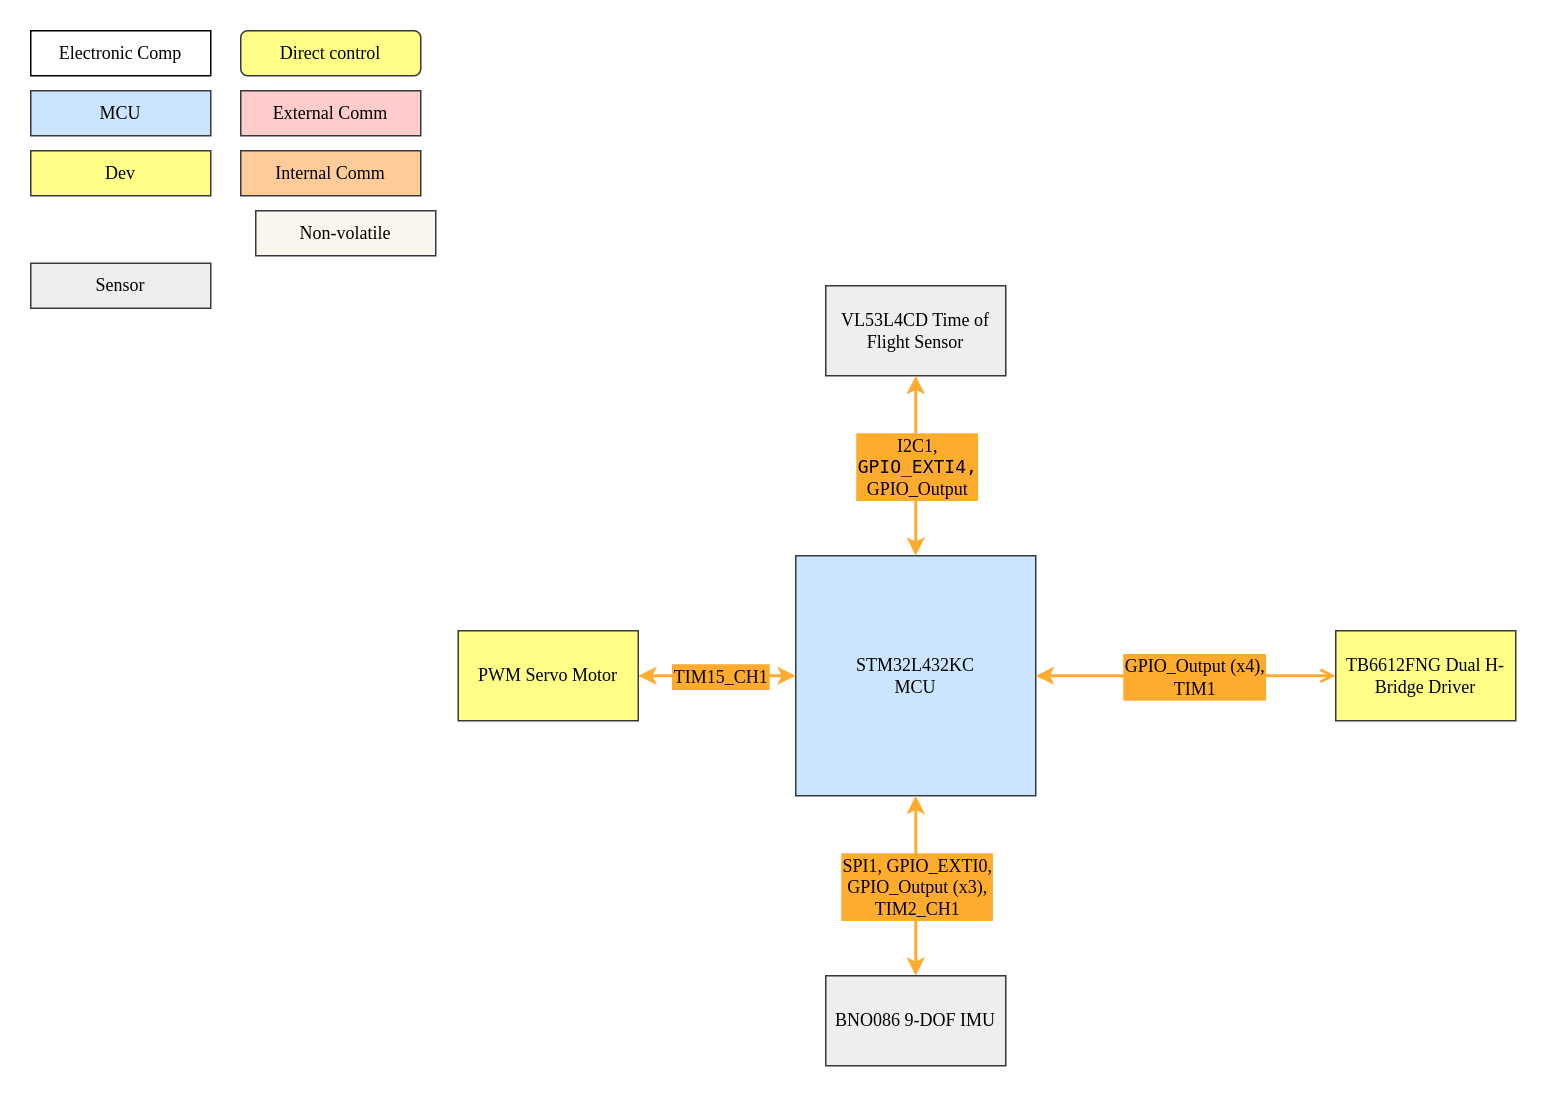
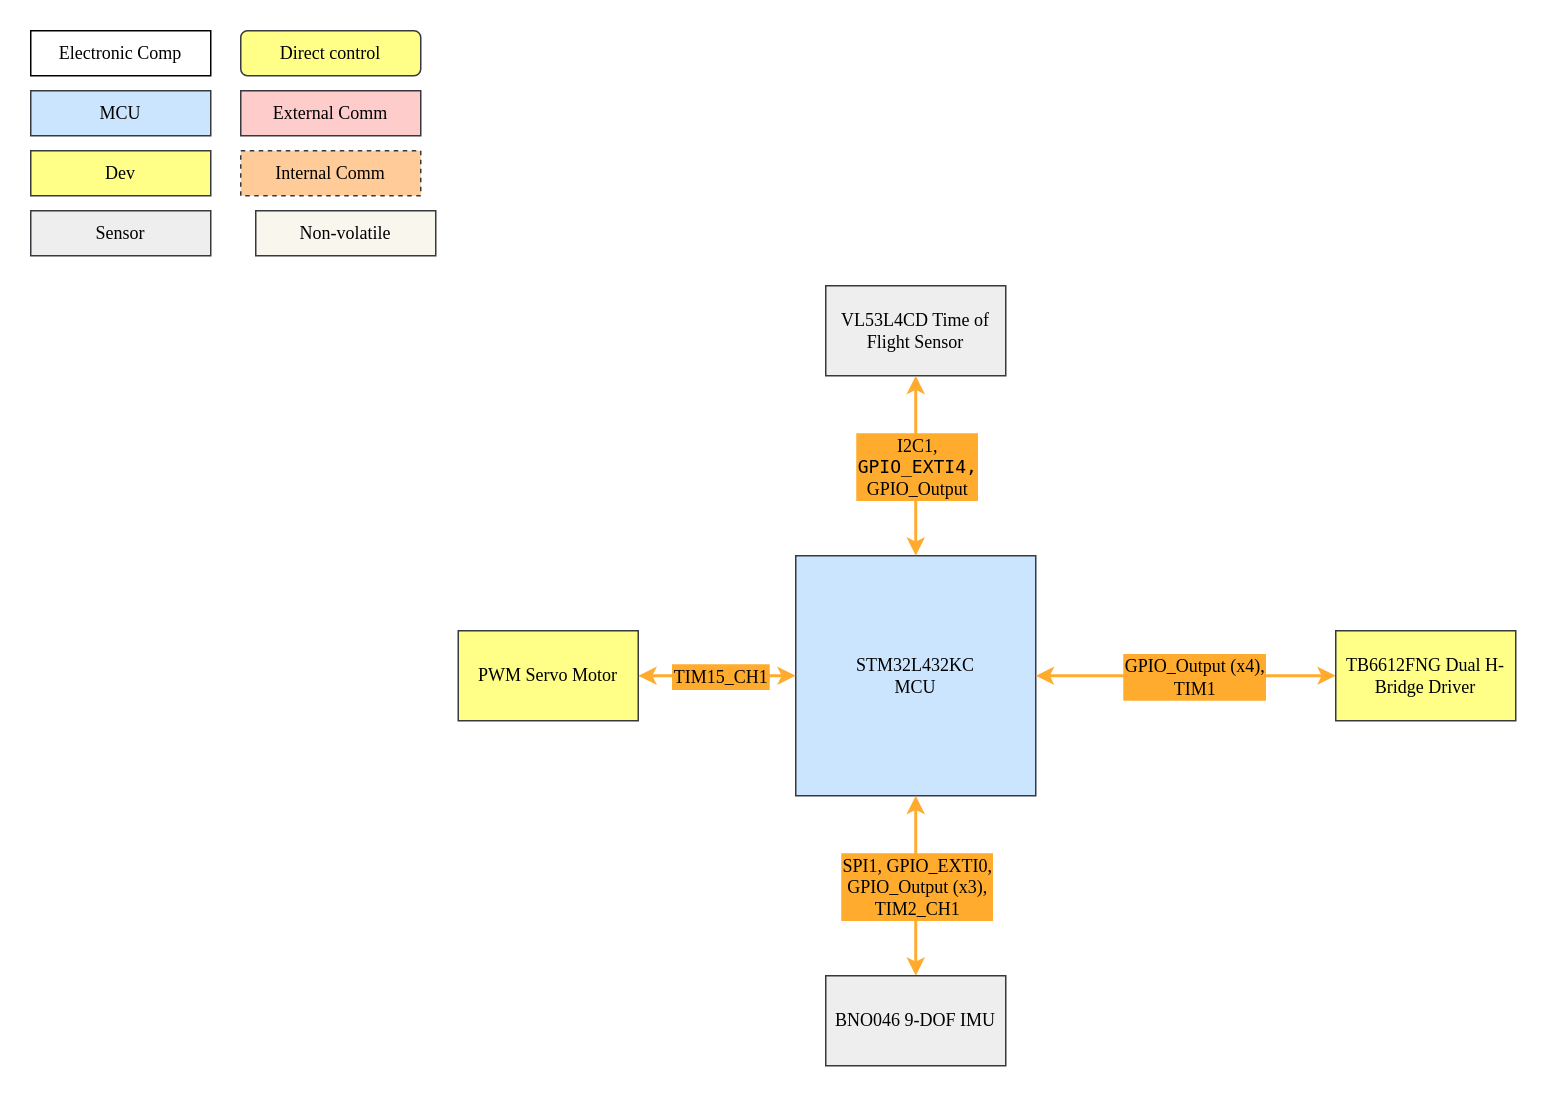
- <mxCell id="6" value="Internal Comm " style="rounded=0;whiteSpace=wrap;html=1;fontSize=12;fontFamily=JetBrains Mono;fontSource=https%3A%2F%2Ffonts.googleapis.com%2Fcss%3Ffamily%3DJetBrains%2BMono;fillColor=#ffcc99;strokeColor=#36393d;" parent="1" vertex="1"><mxGeometry x="160" y="100" width="120" height="30" as="geometry" /></mxCell>
+ <mxCell id="6" value="Internal Comm " style="rounded=0;whiteSpace=wrap;html=1;fontSize=12;fontFamily=JetBrains Mono;fontSource=https%3A%2F%2Ffonts.googleapis.com%2Fcss%3Ffamily%3DJetBrains%2BMono;fillColor=#ffcc99;strokeColor=#36393d;dashed=1;" parent="1" vertex="1"><mxGeometry x="160" y="100" width="120" height="30" as="geometry" /></mxCell>
- <mxCell id="3" value="Sensor" style="rounded=0;whiteSpace=wrap;html=1;fontSize=12;fontFamily=JetBrains Mono;fontSource=https%3A%2F%2Ffonts.googleapis.com%2Fcss%3Ffamily%3DJetBrains%2BMono;fillColor=#eeeeee;strokeColor=#36393d;" parent="1" vertex="1"><mxGeometry x="20" y="175" width="120" height="30" as="geometry" /></mxCell>
+ <mxCell id="3" value="Sensor" style="rounded=0;whiteSpace=wrap;html=1;fontSize=12;fontFamily=JetBrains Mono;fontSource=https%3A%2F%2Ffonts.googleapis.com%2Fcss%3Ffamily%3DJetBrains%2BMono;fillColor=#eeeeee;strokeColor=#36393d;" parent="1" vertex="1"><mxGeometry x="20" y="140" width="120" height="30" as="geometry" /></mxCell>
- <mxCell id="14" style="edgeStyle=orthogonalEdgeStyle;rounded=1;orthogonalLoop=1;jettySize=auto;html=1;entryX=0;entryY=0.5;entryDx=0;entryDy=0;startArrow=classic;startFill=1;strokeWidth=2;fontSize=12;fontFamily=JetBrains Mono;fontSource=https%3A%2F%2Ffonts.googleapis.com%2Fcss%3Ffamily%3DJetBrains%2BMono;strokeColor=#FFAB2E;fillColor=#ffcc99;curved=0;exitX=1;exitY=0.5;exitDx=0;exitDy=0;endArrow=open;" edge="1" parent="1" target="16" source="9"><mxGeometry relative="1" as="geometry"><mxPoint x="350" y="220" as="sourcePoint" /></mxGeometry></mxCell>
+ <mxCell id="14" style="edgeStyle=orthogonalEdgeStyle;rounded=1;orthogonalLoop=1;jettySize=auto;html=1;entryX=0;entryY=0.5;entryDx=0;entryDy=0;startArrow=classic;startFill=1;strokeWidth=2;fontSize=12;fontFamily=JetBrains Mono;fontSource=https%3A%2F%2Ffonts.googleapis.com%2Fcss%3Ffamily%3DJetBrains%2BMono;strokeColor=#FFAB2E;fillColor=#ffcc99;curved=0;exitX=1;exitY=0.5;exitDx=0;exitDy=0;" edge="1" parent="1" target="16" source="9"><mxGeometry relative="1" as="geometry"><mxPoint x="350" y="220" as="sourcePoint" /></mxGeometry></mxCell>
- <mxCell id="13" value="BNO086 9-DOF IMU" style="rounded=0;whiteSpace=wrap;html=1;fontSize=12;fontFamily=JetBrains Mono;fontSource=https%3A%2F%2Ffonts.googleapis.com%2Fcss%3Ffamily%3DJetBrains%2BMono;fillColor=#eeeeee;strokeColor=#36393d;" parent="1" vertex="1"><mxGeometry x="550" y="650" width="120" height="60" as="geometry" /></mxCell>
+ <mxCell id="13" value="BNO046 9-DOF IMU" style="rounded=0;whiteSpace=wrap;html=1;fontSize=12;fontFamily=JetBrains Mono;fontSource=https%3A%2F%2Ffonts.googleapis.com%2Fcss%3Ffamily%3DJetBrains%2BMono;fillColor=#eeeeee;strokeColor=#36393d;" parent="1" vertex="1"><mxGeometry x="550" y="650" width="120" height="60" as="geometry" /></mxCell>
